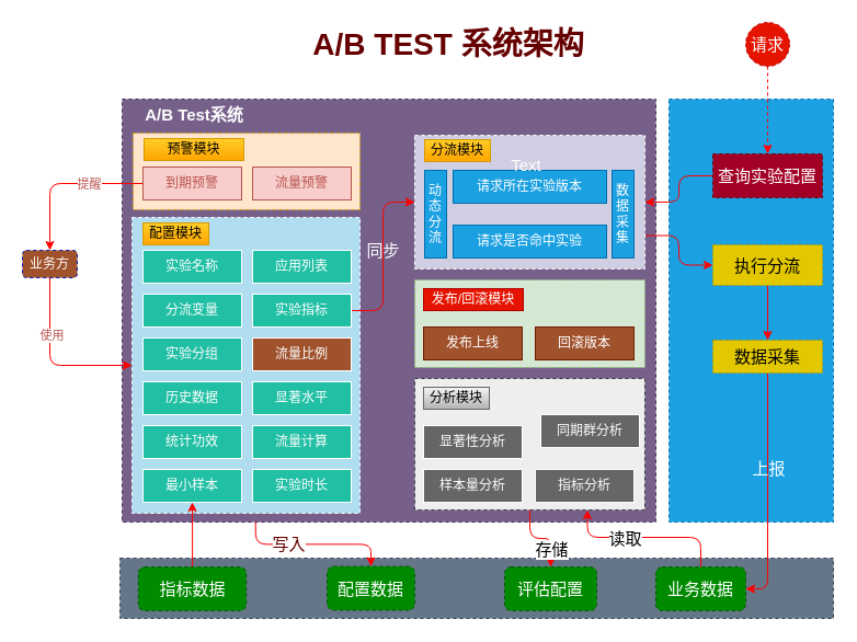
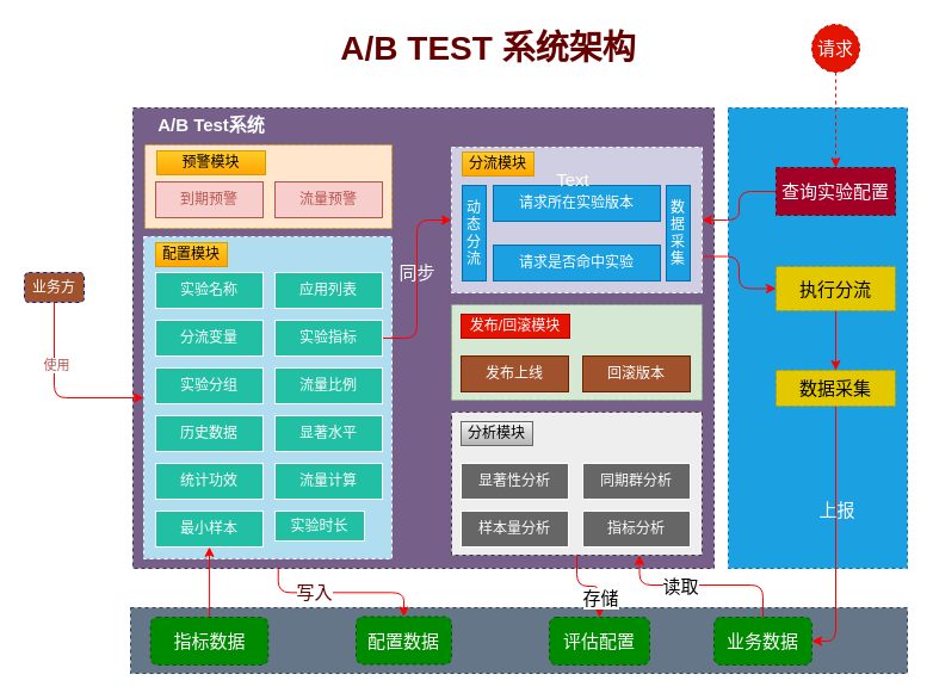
- <mxCell id="39" style="edgeStyle=orthogonalEdgeStyle;curved=0;rounded=1;sketch=0;orthogonalLoop=1;jettySize=auto;html=1;entryX=0.5;entryY=0;entryDx=0;entryDy=0;fontColor=#B85450;strokeColor=#FF0000;" edge="1" parent="1" source="41" target="46"><mxGeometry relative="1" as="geometry" /></mxCell>
- <mxCell id="40" value="提醒" style="edgeLabel;html=1;align=center;verticalAlign=middle;resizable=0;points=[];fontColor=#B85450;" vertex="1" connectable="0" parent="39"><mxGeometry x="-0.315" relative="1" as="geometry"><mxPoint as="offset" /></mxGeometry></mxCell>
- <mxCell id="15" value="流量比例" style="rounded=0;whiteSpace=wrap;html=1;fillColor=#a0522d;fontColor=#FDFDFD;strokeColor=#FFFFFF;" vertex="1" parent="1"><mxGeometry x="230" y="308" width="90" height="30" as="geometry" /></mxCell>
+ <mxCell id="15" value="流量比例" style="rounded=0;whiteSpace=wrap;html=1;fillColor=#21C0A5;fontColor=#FDFDFD;strokeColor=#FFFFFF;" vertex="1" parent="1"><mxGeometry x="230" y="308" width="90" height="30" as="geometry" /></mxCell>
- <mxCell id="30" value="同期群分析" style="rounded=0;whiteSpace=wrap;html=1;fontColor=#FDFDFD;strokeColor=#FFFFFF;fillColor=#666666;" vertex="1" parent="1"><mxGeometry x="493" y="378" width="90" height="30" as="geometry" /></mxCell>
+ <mxCell id="30" value="同期群分析" style="rounded=0;whiteSpace=wrap;html=1;fontColor=#FDFDFD;strokeColor=#FFFFFF;fillColor=#666666;" vertex="1" parent="1"><mxGeometry x="488" y="388" width="90" height="30" as="geometry" /></mxCell>
- <mxCell id="8" value="实验时长" style="rounded=0;whiteSpace=wrap;html=1;fillColor=#21C0A5;fontColor=#FDFDFD;strokeColor=#FFFFFF;" vertex="1" parent="1"><mxGeometry x="230" y="428" width="90" height="30" as="geometry" /></mxCell>
+ <mxCell id="8" value="实验时长" style="rounded=0;whiteSpace=wrap;html=1;fillColor=#21C0A5;fontColor=#FDFDFD;strokeColor=#FFFFFF;" vertex="1" parent="1"><mxGeometry x="230" y="428" width="75" height="25" as="geometry" /></mxCell>
